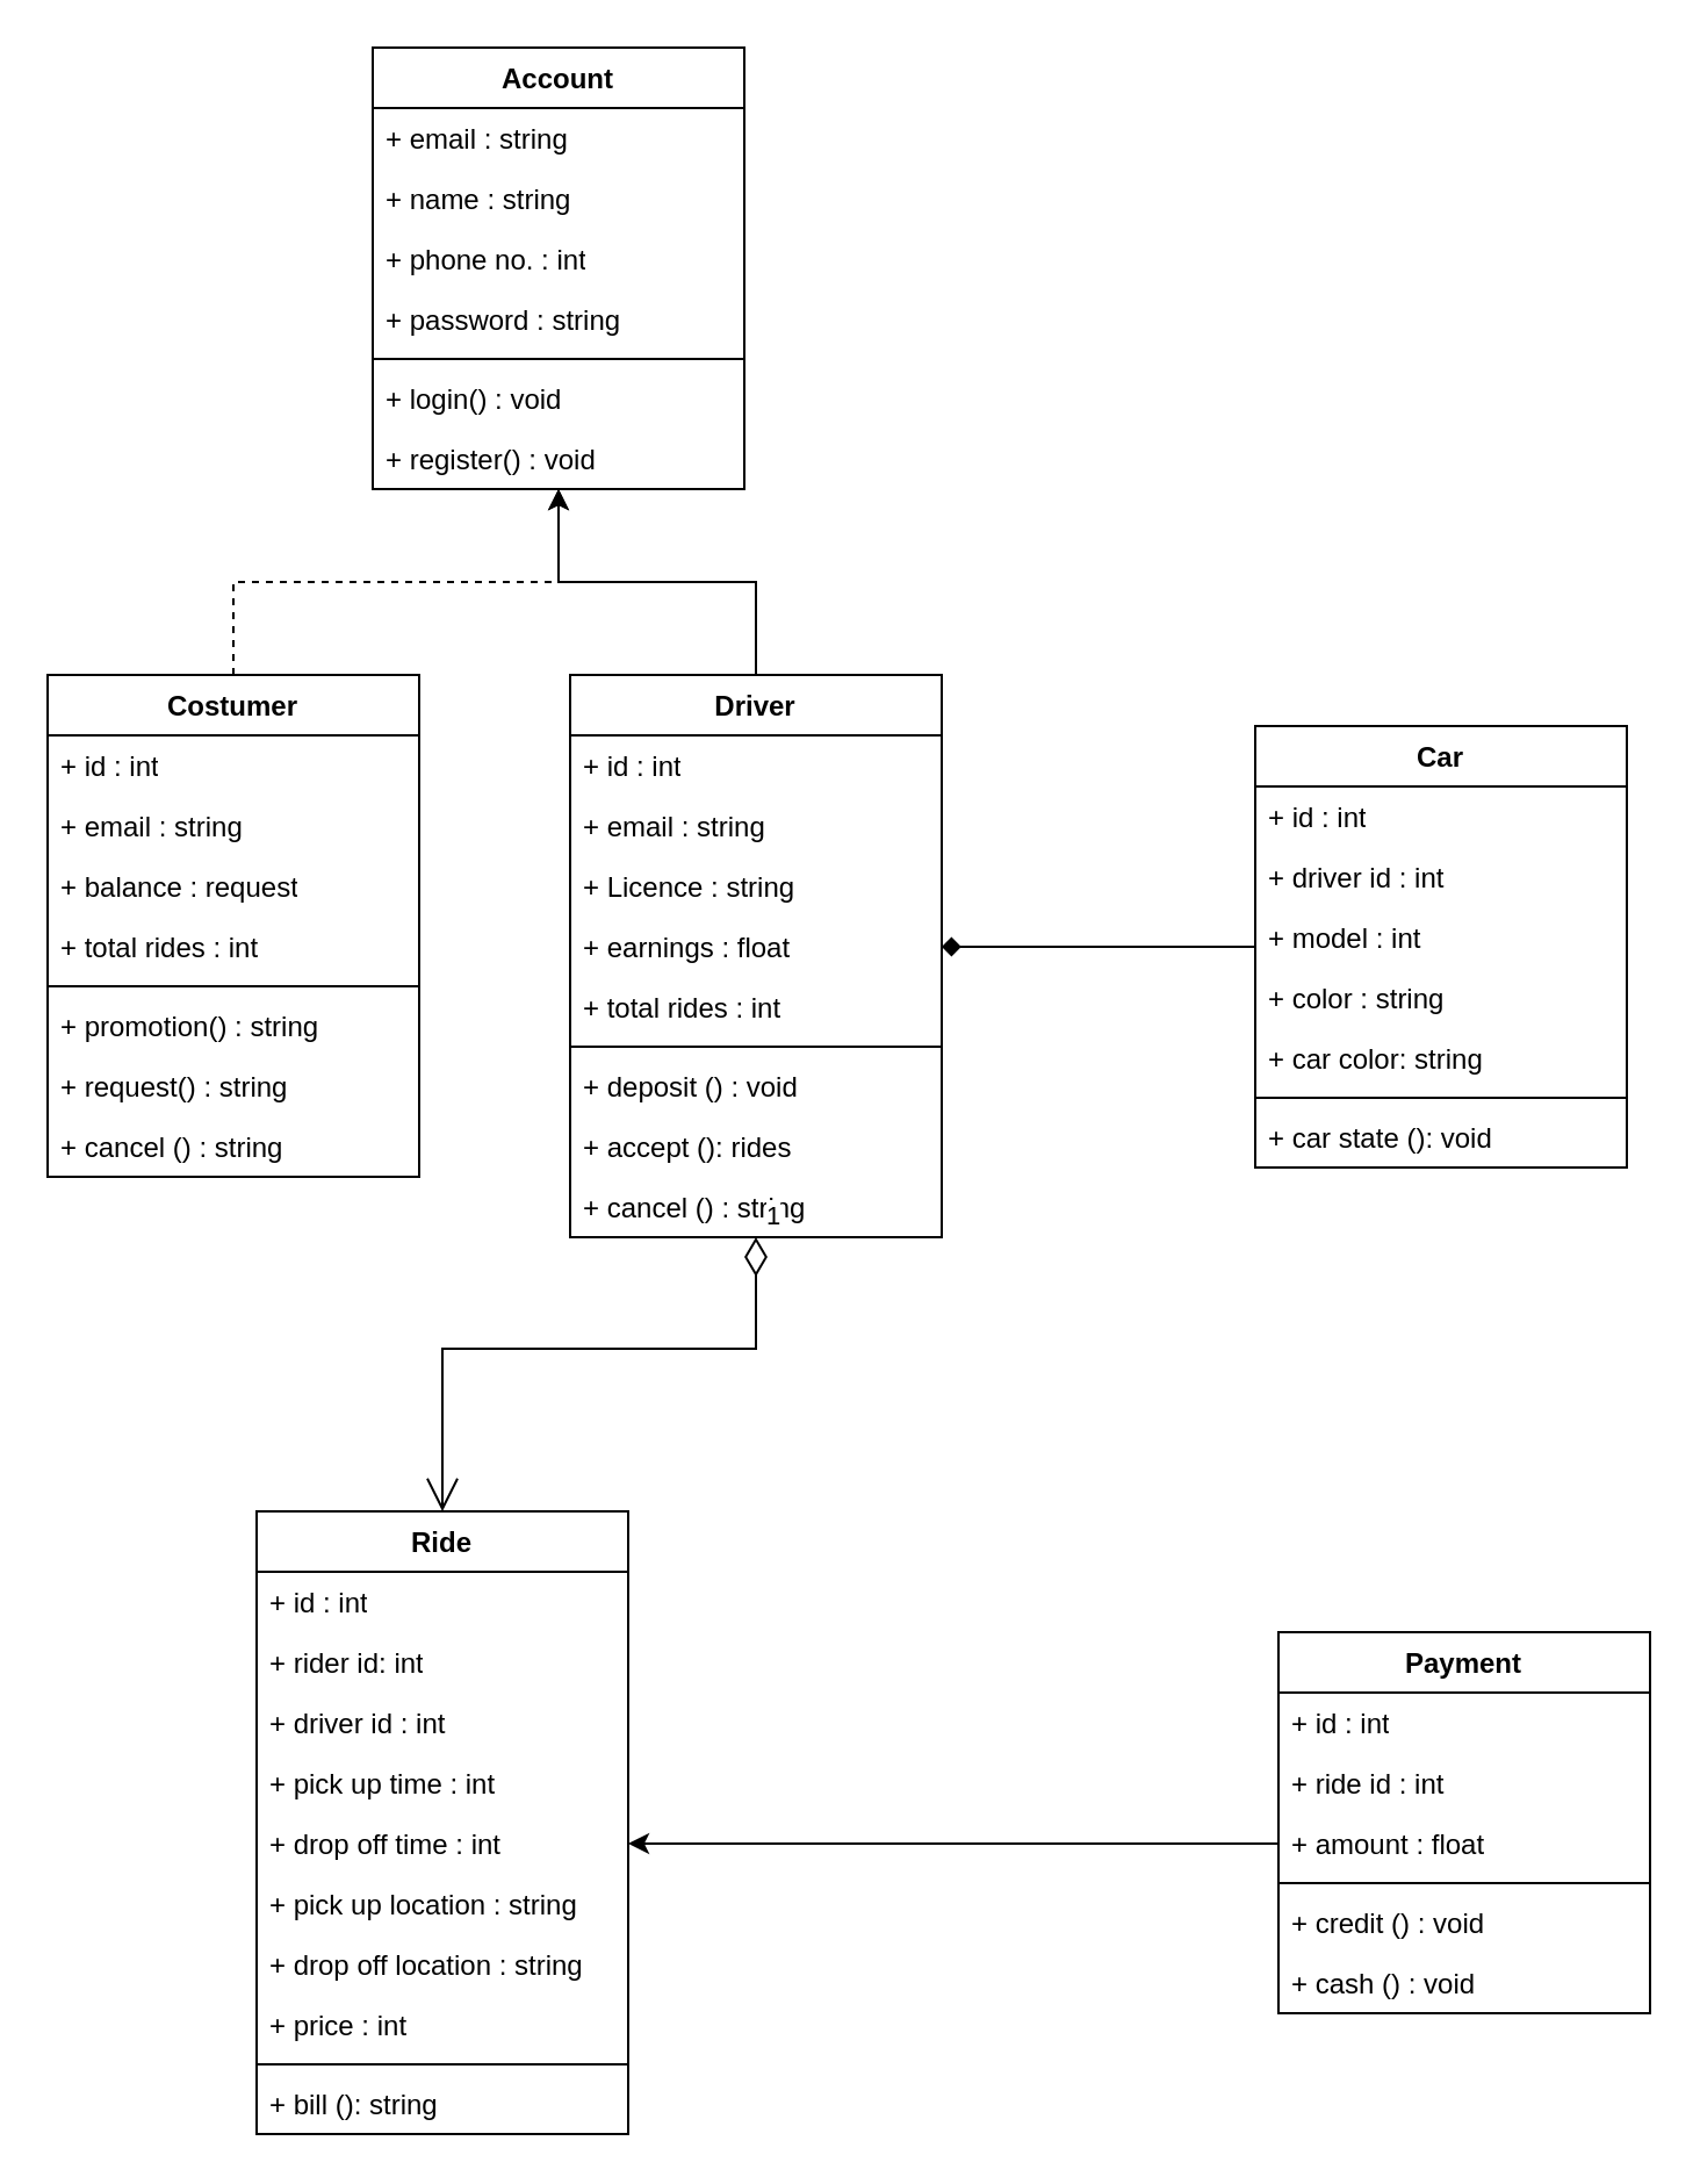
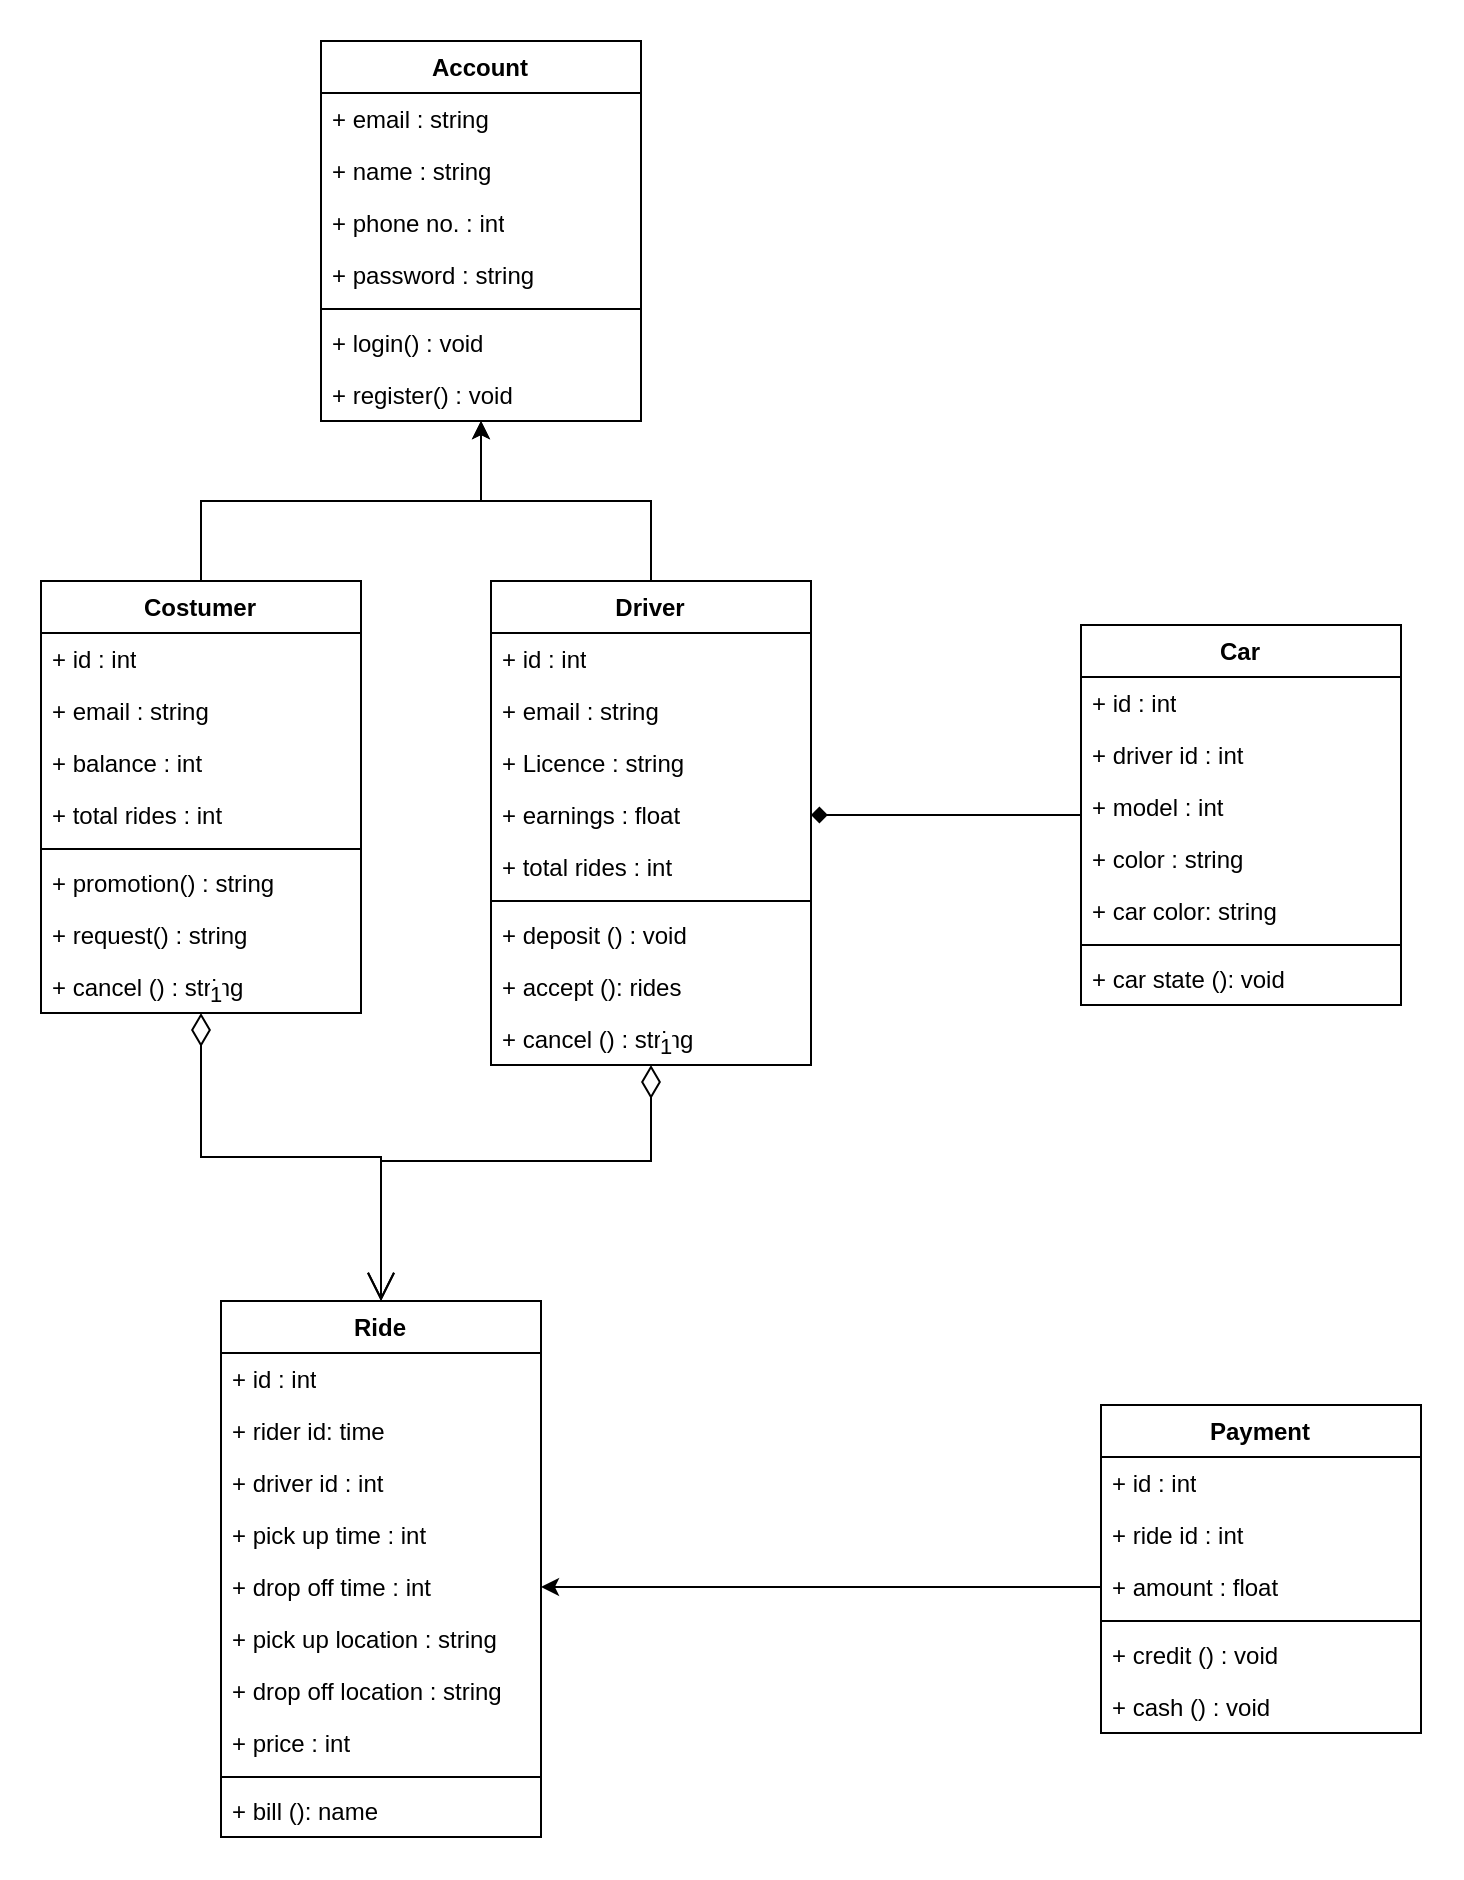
- <mxCell id="10" style="edgeStyle=orthogonalEdgeStyle;rounded=0;orthogonalLoop=1;jettySize=auto;html=1;exitX=0.5;exitY=0;exitDx=0;exitDy=0;dashed=1;" edge="1" parent="1" source="11" target="2"><mxGeometry relative="1" as="geometry" /></mxCell>
+ <mxCell id="10" style="edgeStyle=orthogonalEdgeStyle;rounded=0;orthogonalLoop=1;jettySize=auto;html=1;exitX=0.5;exitY=0;exitDx=0;exitDy=0;" edge="1" parent="1" source="11" target="2"><mxGeometry relative="1" as="geometry" /></mxCell>
- <mxCell id="14" value="+ balance : request" style="text;strokeColor=none;fillColor=none;align=left;verticalAlign=top;spacingLeft=4;spacingRight=4;overflow=hidden;rotatable=0;points=[[0,0.5],[1,0.5]];portConstraint=eastwest;whiteSpace=wrap;html=1;" vertex="1" parent="11"><mxGeometry y="78" width="160" height="26" as="geometry" /></mxCell>
+ <mxCell id="14" value="+ balance : int" style="text;strokeColor=none;fillColor=none;align=left;verticalAlign=top;spacingLeft=4;spacingRight=4;overflow=hidden;rotatable=0;points=[[0,0.5],[1,0.5]];portConstraint=eastwest;whiteSpace=wrap;html=1;" vertex="1" parent="11"><mxGeometry y="78" width="160" height="26" as="geometry" /></mxCell>
+ <mxCell id="51" value="1" style="endArrow=open;html=1;endSize=12;startArrow=diamondThin;startSize=14;startFill=0;edgeStyle=orthogonalEdgeStyle;align=left;verticalAlign=bottom;rounded=0;" edge="1" parent="1" source="11" target="40"><mxGeometry x="-1" y="3" relative="1" as="geometry"><mxPoint x="50" y="540" as="sourcePoint" /><mxPoint x="210" y="540" as="targetPoint" /></mxGeometry></mxCell>
- <mxCell id="42" value="+ rider id: int" style="text;strokeColor=none;fillColor=none;align=left;verticalAlign=top;spacingLeft=4;spacingRight=4;overflow=hidden;rotatable=0;points=[[0,0.5],[1,0.5]];portConstraint=eastwest;whiteSpace=wrap;html=1;" vertex="1" parent="40"><mxGeometry y="52" width="160" height="26" as="geometry" /></mxCell>
+ <mxCell id="42" value="+ rider id: time" style="text;strokeColor=none;fillColor=none;align=left;verticalAlign=top;spacingLeft=4;spacingRight=4;overflow=hidden;rotatable=0;points=[[0,0.5],[1,0.5]];portConstraint=eastwest;whiteSpace=wrap;html=1;" vertex="1" parent="40"><mxGeometry y="52" width="160" height="26" as="geometry" /></mxCell>
- <mxCell id="50" value="+ bill (): string" style="text;strokeColor=none;fillColor=none;align=left;verticalAlign=top;spacingLeft=4;spacingRight=4;overflow=hidden;rotatable=0;points=[[0,0.5],[1,0.5]];portConstraint=eastwest;whiteSpace=wrap;html=1;" vertex="1" parent="40"><mxGeometry y="242" width="160" height="26" as="geometry" /></mxCell>
+ <mxCell id="50" value="+ bill (): name" style="text;strokeColor=none;fillColor=none;align=left;verticalAlign=top;spacingLeft=4;spacingRight=4;overflow=hidden;rotatable=0;points=[[0,0.5],[1,0.5]];portConstraint=eastwest;whiteSpace=wrap;html=1;" vertex="1" parent="40"><mxGeometry y="242" width="160" height="26" as="geometry" /></mxCell>
